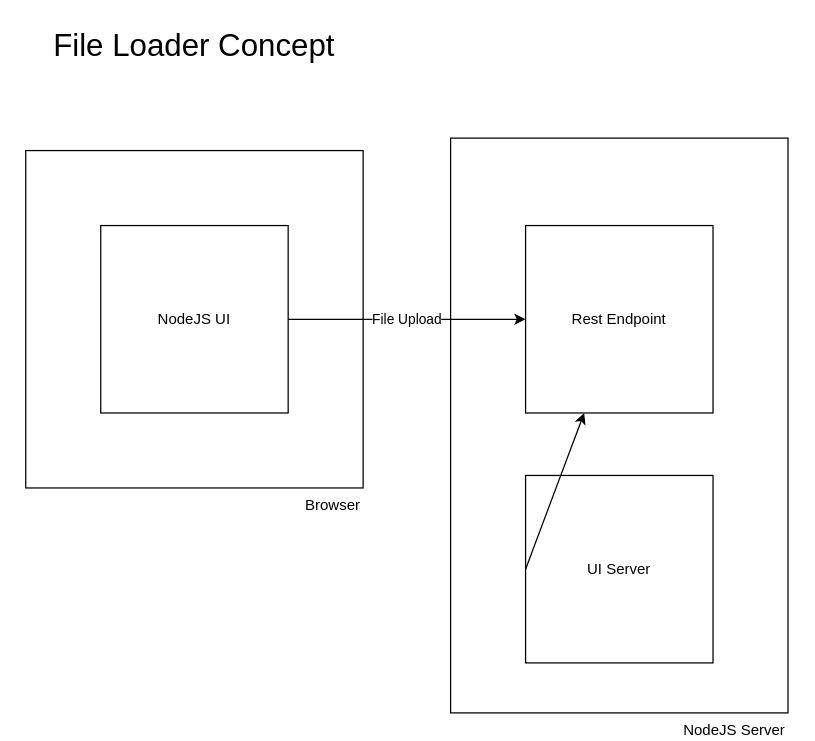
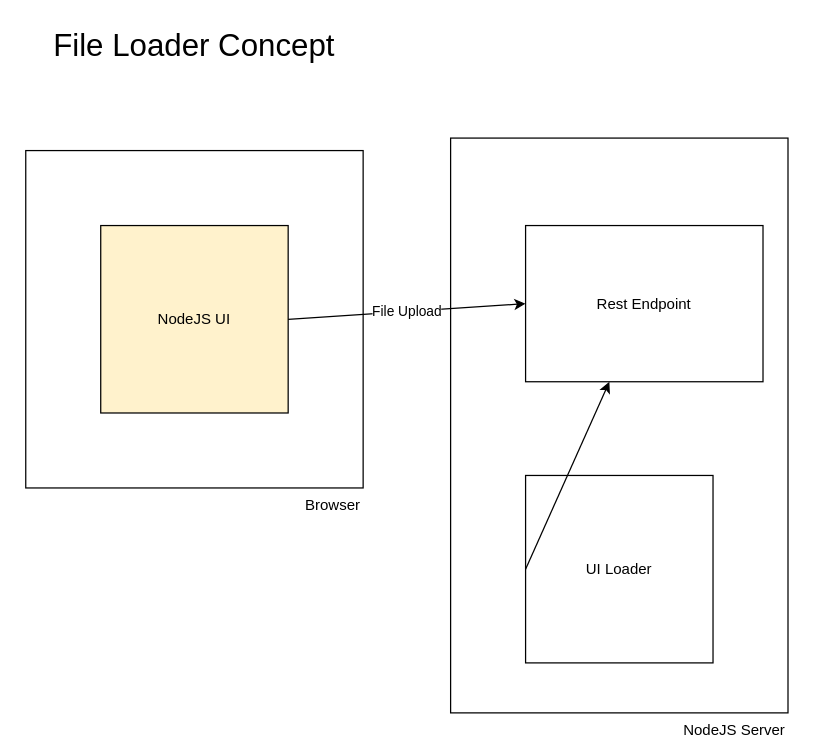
- <mxCell id="5" value="NodeJS UI" style="whiteSpace=wrap;html=1;aspect=fixed;" vertex="1" parent="1"><mxGeometry x="80" y="180" width="150" height="150" as="geometry" /></mxCell>
+ <mxCell id="5" value="NodeJS UI" style="whiteSpace=wrap;html=1;aspect=fixed;fillColor=#fff2cc;" vertex="1" parent="1"><mxGeometry x="80" y="180" width="150" height="150" as="geometry" /></mxCell>
- <mxCell id="4" value="Rest Endpoint" style="whiteSpace=wrap;html=1;aspect=fixed;" vertex="1" parent="1"><mxGeometry x="420" y="180" width="150" height="150" as="geometry" /></mxCell>
+ <mxCell id="4" value="Rest Endpoint" style="whiteSpace=wrap;html=1;aspect=fixed;" vertex="1" parent="1"><mxGeometry x="420" y="180" width="190" height="125" as="geometry" /></mxCell>
- <mxCell id="8" value="UI Server" style="whiteSpace=wrap;html=1;aspect=fixed;" vertex="1" parent="1"><mxGeometry x="420" y="380" width="150" height="150" as="geometry" /></mxCell>
+ <mxCell id="8" value="UI Loader" style="whiteSpace=wrap;html=1;aspect=fixed;" vertex="1" parent="1"><mxGeometry x="420" y="380" width="150" height="150" as="geometry" /></mxCell>
